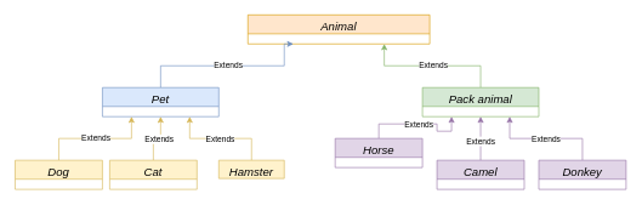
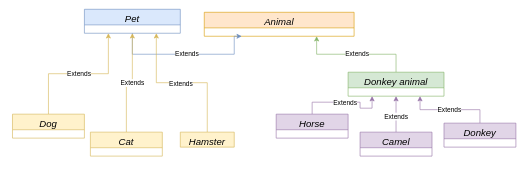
- <mxCell id="8" value="Pack animal" style="swimlane;fontStyle=2;align=center;verticalAlign=top;childLayout=stackLayout;horizontal=1;startSize=26;horizontalStack=0;resizeParent=1;resizeLast=0;collapsible=1;marginBottom=0;rounded=0;shadow=0;strokeWidth=1;fontSize=16;fillColor=#d5e8d4;strokeColor=#82b366;" vertex="1" parent="1"><mxGeometry x="580" y="120" width="160" height="40" as="geometry"><mxRectangle x="230" y="140" width="160" height="26" as="alternateBounds" /></mxGeometry></mxCell>
+ <mxCell id="8" value="Donkey animal" style="swimlane;fontStyle=2;align=center;verticalAlign=top;childLayout=stackLayout;horizontal=1;startSize=26;horizontalStack=0;resizeParent=1;resizeLast=0;collapsible=1;marginBottom=0;rounded=0;shadow=0;strokeWidth=1;fontSize=16;fillColor=#d5e8d4;strokeColor=#82b366;" vertex="1" parent="1"><mxGeometry x="580" y="120" width="160" height="40" as="geometry"><mxRectangle x="230" y="140" width="160" height="26" as="alternateBounds" /></mxGeometry></mxCell>
- <mxCell id="5" value="Pet" style="swimlane;fontStyle=2;align=center;verticalAlign=top;childLayout=stackLayout;horizontal=1;startSize=26;horizontalStack=0;resizeParent=1;resizeLast=0;collapsible=1;marginBottom=0;rounded=0;shadow=0;strokeWidth=1;fontSize=16;fillColor=#dae8fc;strokeColor=#6c8ebf;" vertex="1" parent="1"><mxGeometry x="140" y="120" width="160" height="40" as="geometry"><mxRectangle x="230" y="140" width="160" height="26" as="alternateBounds" /></mxGeometry></mxCell>
+ <mxCell id="5" value="Pet" style="swimlane;fontStyle=2;align=center;verticalAlign=top;childLayout=stackLayout;horizontal=1;startSize=26;horizontalStack=0;resizeParent=1;resizeLast=0;collapsible=1;marginBottom=0;rounded=0;shadow=0;strokeWidth=1;fontSize=16;fillColor=#dae8fc;strokeColor=#6c8ebf;" vertex="1" parent="1"><mxGeometry x="140" y="15" width="160" height="40" as="geometry"><mxRectangle x="230" y="140" width="160" height="26" as="alternateBounds" /></mxGeometry></mxCell>
- <mxCell id="17" value="Dog" style="swimlane;fontStyle=2;align=center;verticalAlign=top;childLayout=stackLayout;horizontal=1;startSize=26;horizontalStack=0;resizeParent=1;resizeLast=0;collapsible=1;marginBottom=0;rounded=0;shadow=0;strokeWidth=1;fontSize=16;fillColor=#fff2cc;strokeColor=#d6b656;" vertex="1" parent="1"><mxGeometry x="20" y="220" width="120" height="40" as="geometry"><mxRectangle x="230" y="140" width="160" height="26" as="alternateBounds" /></mxGeometry></mxCell>
+ <mxCell id="17" value="Dog" style="swimlane;fontStyle=2;align=center;verticalAlign=top;childLayout=stackLayout;horizontal=1;startSize=26;horizontalStack=0;resizeParent=1;resizeLast=0;collapsible=1;marginBottom=0;rounded=0;shadow=0;strokeWidth=1;fontSize=16;fillColor=#fff2cc;strokeColor=#d6b656;" vertex="1" parent="1"><mxGeometry x="20" y="190" width="120" height="40" as="geometry"><mxRectangle x="230" y="140" width="160" height="26" as="alternateBounds" /></mxGeometry></mxCell>
- <mxCell id="23" value="Donkey" style="swimlane;fontStyle=2;align=center;verticalAlign=top;childLayout=stackLayout;horizontal=1;startSize=26;horizontalStack=0;resizeParent=1;resizeLast=0;collapsible=1;marginBottom=0;rounded=0;shadow=0;strokeWidth=1;fontSize=16;fillColor=#e1d5e7;strokeColor=#9673a6;" vertex="1" parent="1"><mxGeometry x="740" y="220" width="120" height="40" as="geometry"><mxRectangle x="230" y="140" width="160" height="26" as="alternateBounds" /></mxGeometry></mxCell>
+ <mxCell id="23" value="Donkey" style="swimlane;fontStyle=2;align=center;verticalAlign=top;childLayout=stackLayout;horizontal=1;startSize=26;horizontalStack=0;resizeParent=1;resizeLast=0;collapsible=1;marginBottom=0;rounded=0;shadow=0;strokeWidth=1;fontSize=16;fillColor=#e1d5e7;strokeColor=#9673a6;" vertex="1" parent="1"><mxGeometry x="740" y="205" width="120" height="40" as="geometry"><mxRectangle x="230" y="140" width="160" height="26" as="alternateBounds" /></mxGeometry></mxCell>
